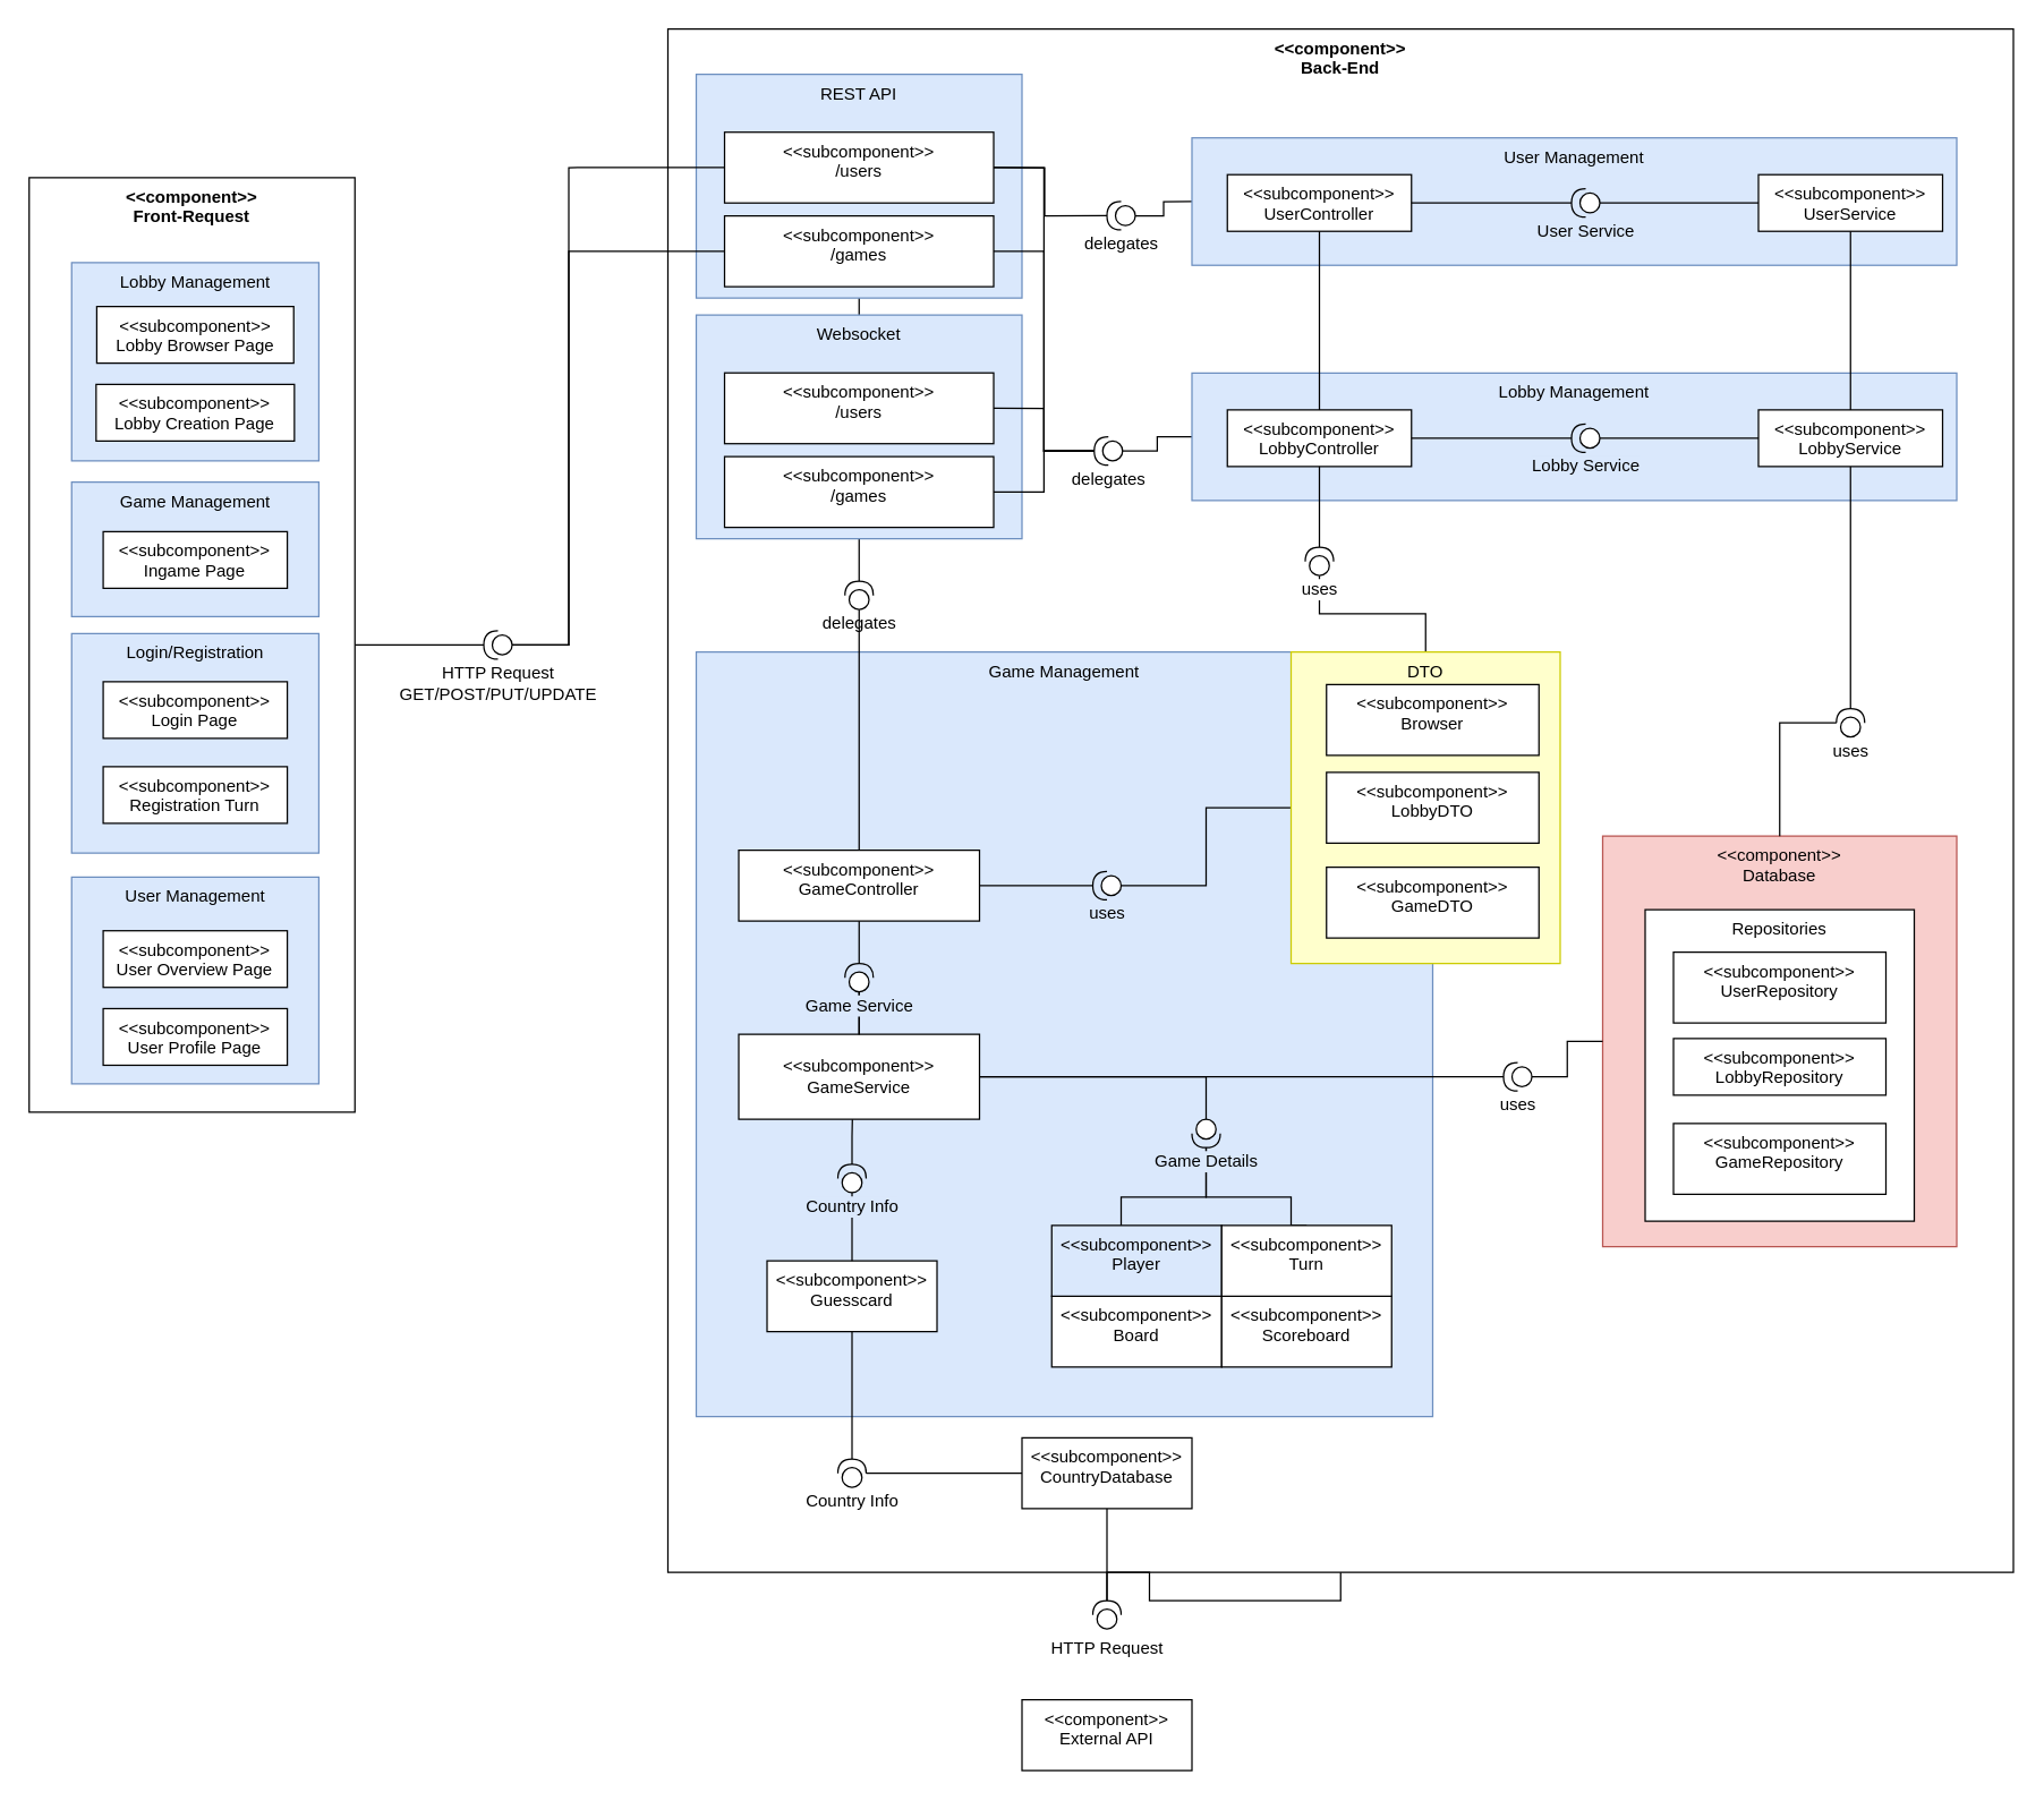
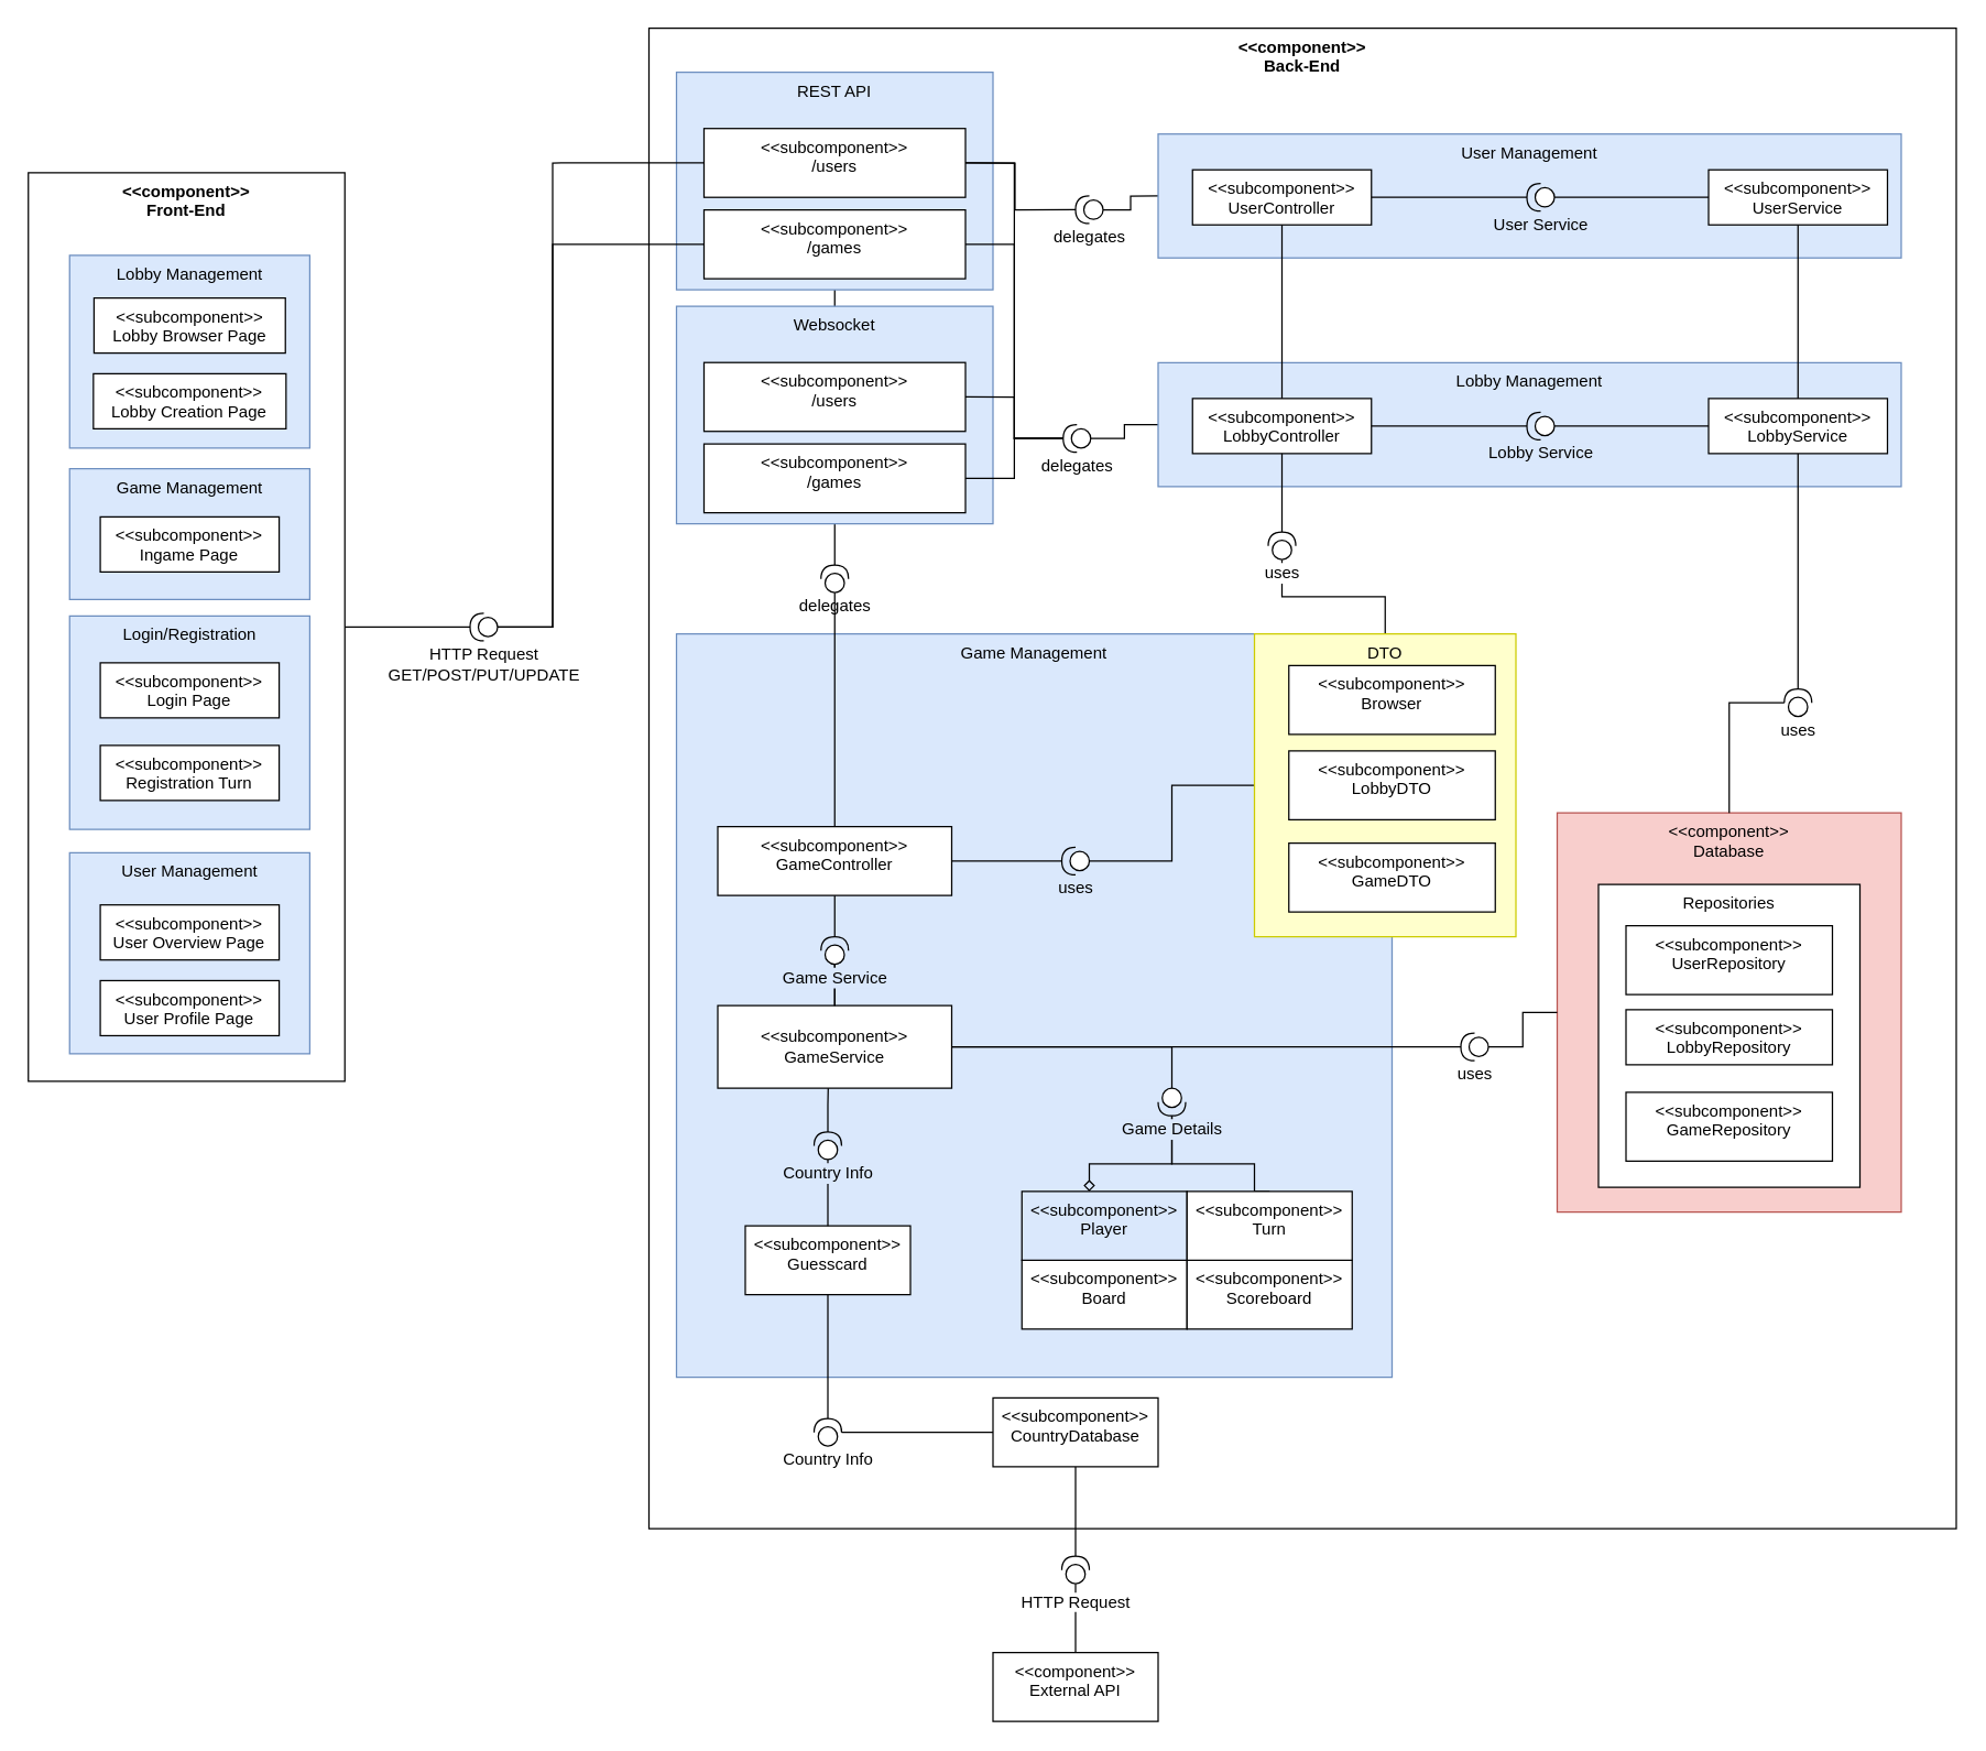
- <mxCell id="75" value="&lt;b&gt;&amp;lt;&amp;lt;component&amp;gt;&amp;gt;&lt;br&gt;Front-Request&lt;/b&gt;" style="whiteSpace=wrap;html=1;align=center;verticalAlign=top;" parent="74" vertex="1"><mxGeometry width="230" height="660" as="geometry" /></mxCell>
+ <mxCell id="75" value="&lt;b&gt;&amp;lt;&amp;lt;component&amp;gt;&amp;gt;&lt;br&gt;Front-End&lt;/b&gt;" style="whiteSpace=wrap;html=1;align=center;verticalAlign=top;" parent="74" vertex="1"><mxGeometry width="230" height="660" as="geometry" /></mxCell>
- <mxCell id="24" style="edgeStyle=orthogonalEdgeStyle;rounded=0;orthogonalLoop=1;jettySize=auto;html=1;strokeColor=default;startArrow=none;startFill=0;endArrow=none;endFill=0;" parent="1" source="27" target="28" edge="1"><mxGeometry relative="1" as="geometry"><Array as="points"><mxPoint x="851" y="845" /><mxPoint x="791" y="845" /></Array></mxGeometry></mxCell>
+ <mxCell id="24" style="edgeStyle=orthogonalEdgeStyle;rounded=0;orthogonalLoop=1;jettySize=auto;html=1;strokeColor=default;startArrow=none;startFill=0;endArrow=diamond;endFill=0;" parent="1" source="27" target="28" edge="1"><mxGeometry relative="1" as="geometry"><Array as="points"><mxPoint x="851" y="845" /><mxPoint x="791" y="845" /></Array></mxGeometry></mxCell>
- <mxCell id="72" style="edgeStyle=orthogonalEdgeStyle;rounded=0;orthogonalLoop=1;jettySize=auto;html=1;strokeColor=default;startArrow=none;startFill=0;endArrow=none;endFill=0;" parent="70" source="73" target="4" edge="1"><mxGeometry relative="1" as="geometry" /></mxCell>
+ <mxCell id="72" style="edgeStyle=orthogonalEdgeStyle;rounded=0;orthogonalLoop=1;jettySize=auto;html=1;entryX=0.5;entryY=0;entryDx=0;entryDy=0;strokeColor=default;startArrow=none;startFill=0;endArrow=none;endFill=0;" parent="70" source="73" target="71" edge="1"><mxGeometry relative="1" as="geometry" /></mxCell>
